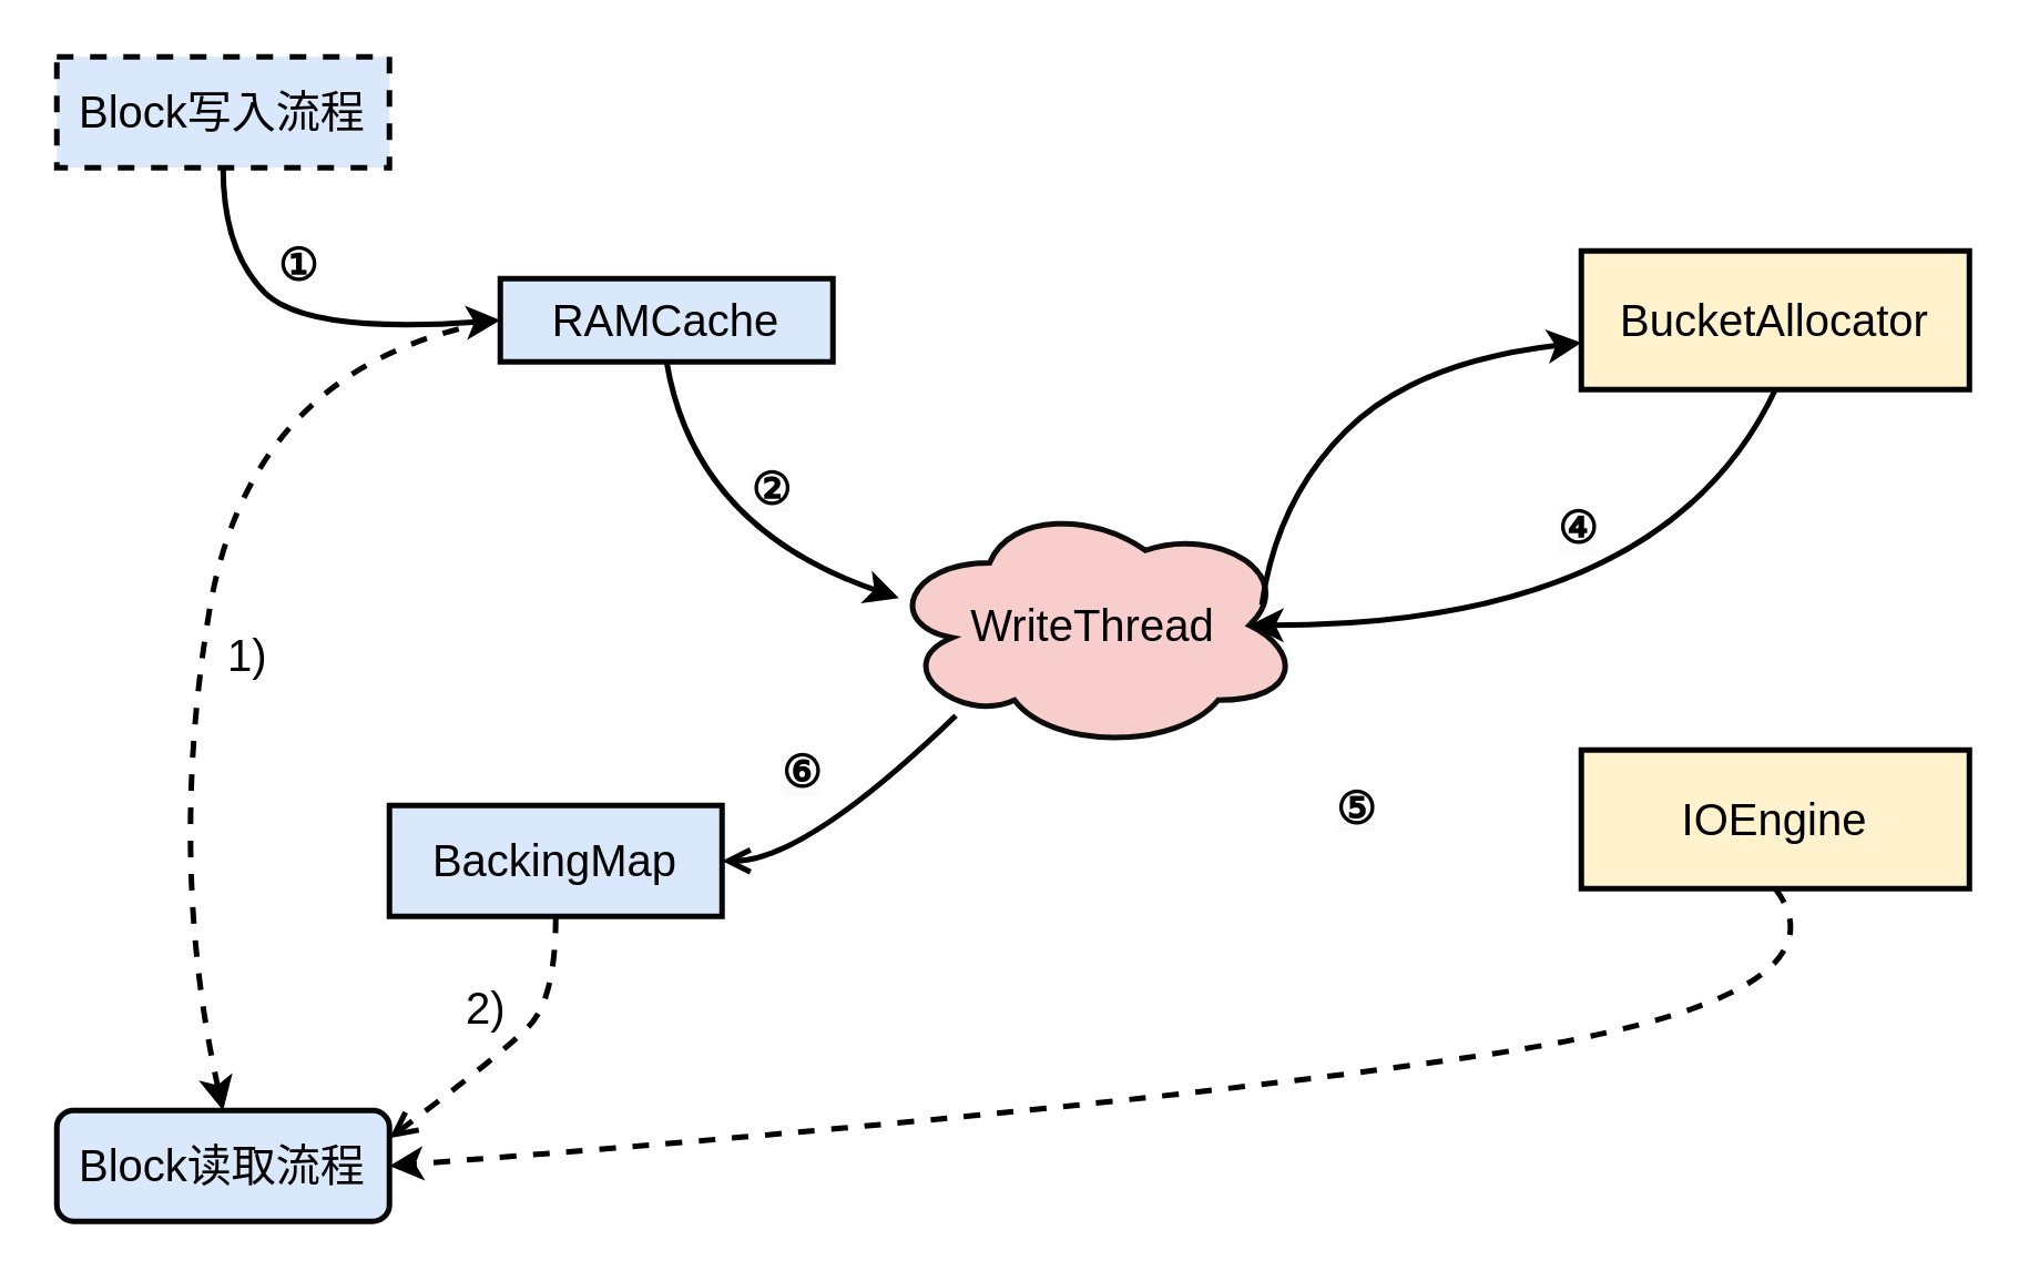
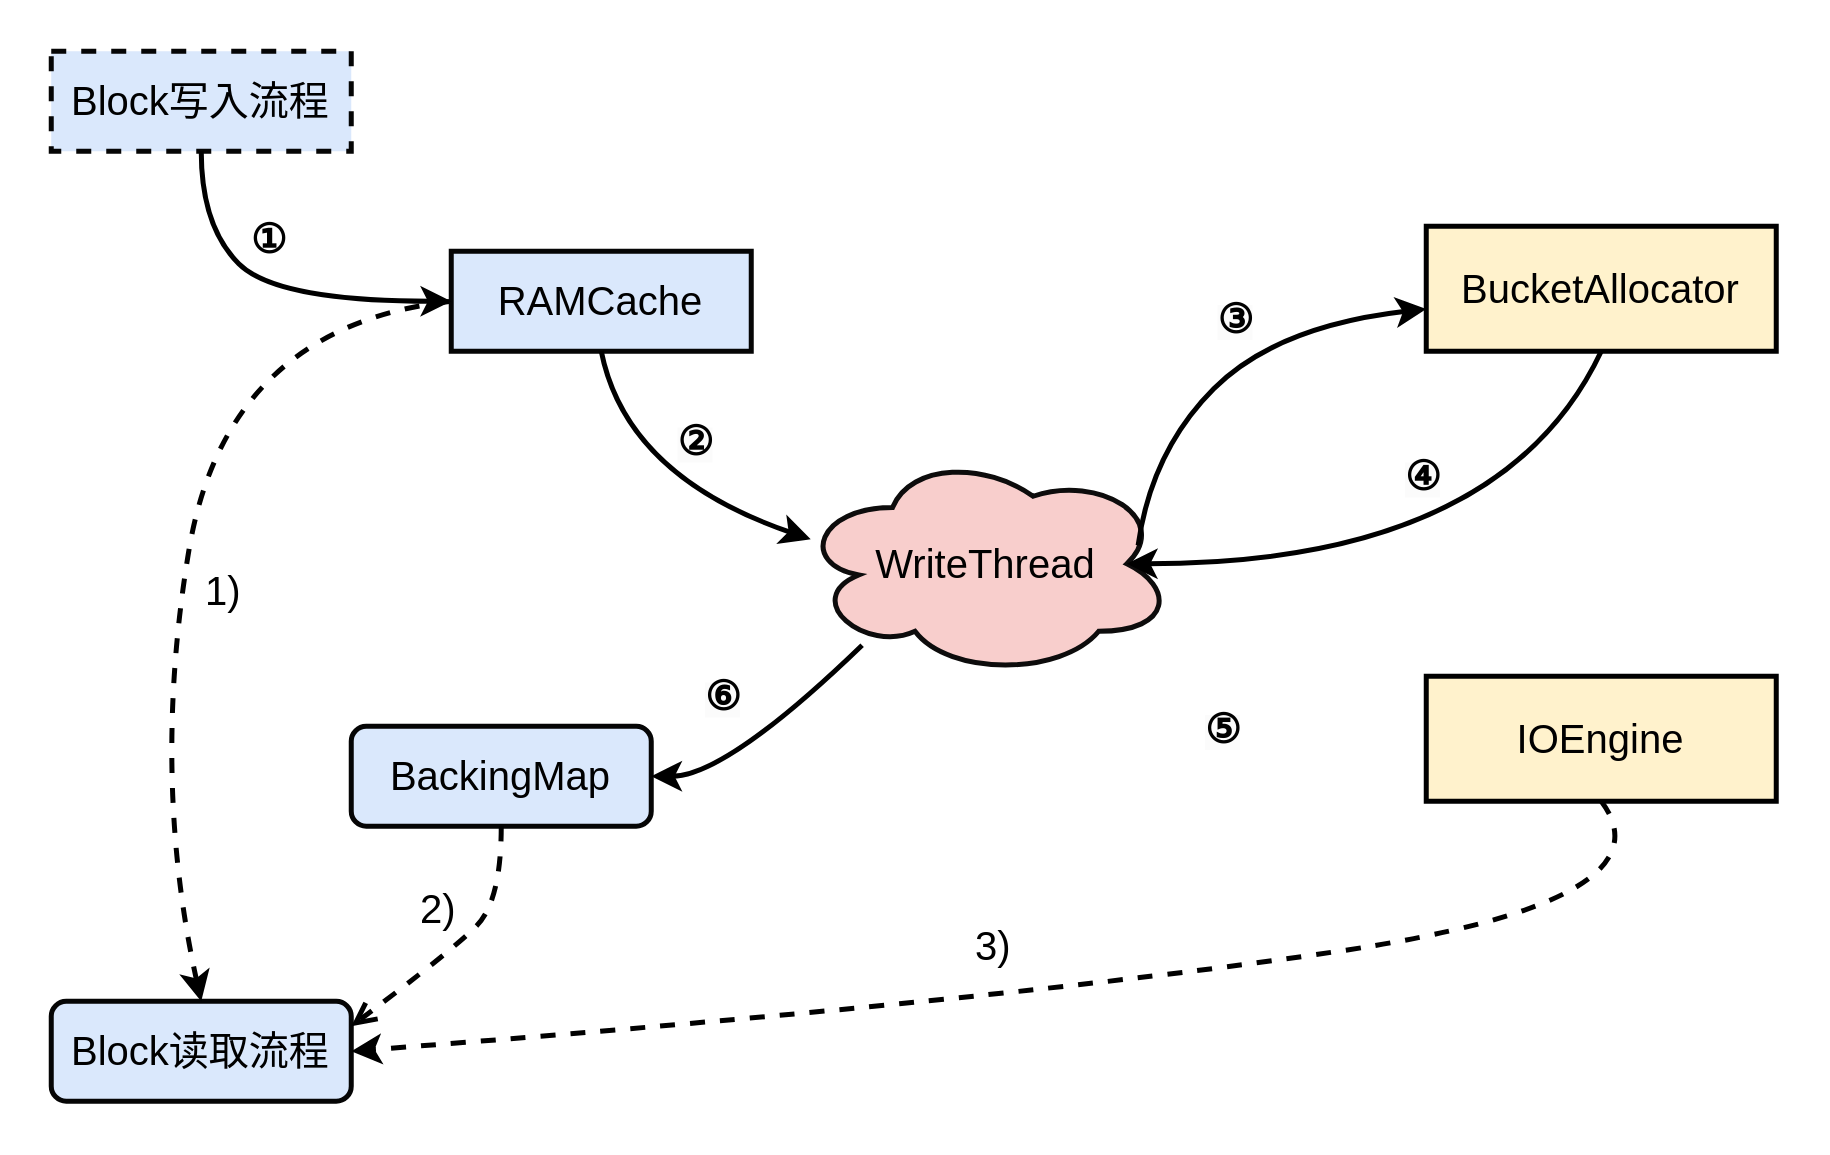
- <mxCell id="3" value="&lt;font style=&quot;font-size: 16px;&quot;&gt;RAMCache&lt;/font&gt;" style="rounded=0;whiteSpace=wrap;html=1;strokeWidth=2;fillColor=#dae8fc;strokeColor=#050505;" vertex="1" parent="1"><mxGeometry x="180" y="100" width="120" height="30" as="geometry" /></mxCell>
+ <mxCell id="3" value="&lt;font style=&quot;font-size: 16px;&quot;&gt;RAMCache&lt;/font&gt;" style="rounded=0;whiteSpace=wrap;html=1;strokeWidth=2;fillColor=#dae8fc;strokeColor=#050505;" vertex="1" parent="1"><mxGeometry x="180" y="100" width="120" height="40" as="geometry" /></mxCell>
+ <mxCell id="15" value="&lt;b style=&quot;border-color: var(--border-color); color: rgb(0, 0, 0); font-family: Helvetica; font-size: 12px; font-style: normal; font-variant-ligatures: normal; font-variant-caps: normal; letter-spacing: normal; orphans: 2; text-align: center; text-indent: 0px; text-transform: none; widows: 2; word-spacing: 0px; -webkit-text-stroke-width: 0px; background-color: rgb(251, 251, 251); text-decoration-thickness: initial; text-decoration-style: initial; text-decoration-color: initial;&quot;&gt;&lt;font style=&quot;border-color: var(--border-color); font-size: 16px;&quot;&gt;③&lt;/font&gt;&lt;/b&gt;" style="text;whiteSpace=wrap;html=1;strokeWidth=2;" vertex="1" parent="1"><mxGeometry x="485" y="111" width="50" height="40" as="geometry" /></mxCell>
- <mxCell id="12" value="" style="curved=1;endArrow=open;html=1;rounded=0;exitX=0.169;exitY=0.862;exitDx=0;exitDy=0;exitPerimeter=0;entryX=1;entryY=0.5;entryDx=0;entryDy=0;strokeWidth=2;" edge="1" parent="1" source="5" target="11"><mxGeometry width="50" height="50" relative="1" as="geometry"><mxPoint x="390" y="200" as="sourcePoint" /><mxPoint x="440" y="150" as="targetPoint" /><Array as="points"><mxPoint x="290" y="310" /></Array></mxGeometry></mxCell>
+ <mxCell id="12" value="" style="curved=1;endArrow=classic;html=1;rounded=0;exitX=0.169;exitY=0.862;exitDx=0;exitDy=0;exitPerimeter=0;entryX=1;entryY=0.5;entryDx=0;entryDy=0;strokeWidth=2;" edge="1" parent="1" source="5" target="11"><mxGeometry width="50" height="50" relative="1" as="geometry"><mxPoint x="390" y="200" as="sourcePoint" /><mxPoint x="440" y="150" as="targetPoint" /><Array as="points"><mxPoint x="290" y="310" /></Array></mxGeometry></mxCell>
- <mxCell id="11" value="&lt;font style=&quot;font-size: 16px;&quot;&gt;BackingMap&lt;/font&gt;" style="rounded=0;whiteSpace=wrap;html=1;strokeWidth=2;fillColor=#dae8fc;strokeColor=#050505;" vertex="1" parent="1"><mxGeometry x="140" y="290" width="120" height="40" as="geometry" /></mxCell>
+ <mxCell id="11" value="&lt;font style=&quot;font-size: 16px;&quot;&gt;BackingMap&lt;/font&gt;" style="whiteSpace=wrap;html=1;strokeWidth=2;fillColor=#dae8fc;strokeColor=#050505;rounded=1;" vertex="1" parent="1"><mxGeometry x="140" y="290" width="120" height="40" as="geometry" /></mxCell>
+ <mxCell id="25" value="&lt;div style=&quot;text-align: center;&quot;&gt;&lt;span style=&quot;background-color: initial; font-size: 16px;&quot;&gt;3)&lt;/span&gt;&lt;/div&gt;" style="text;whiteSpace=wrap;html=1;strokeWidth=2;" vertex="1" parent="1"><mxGeometry x="388" y="362" width="50" height="40" as="geometry" /></mxCell>
